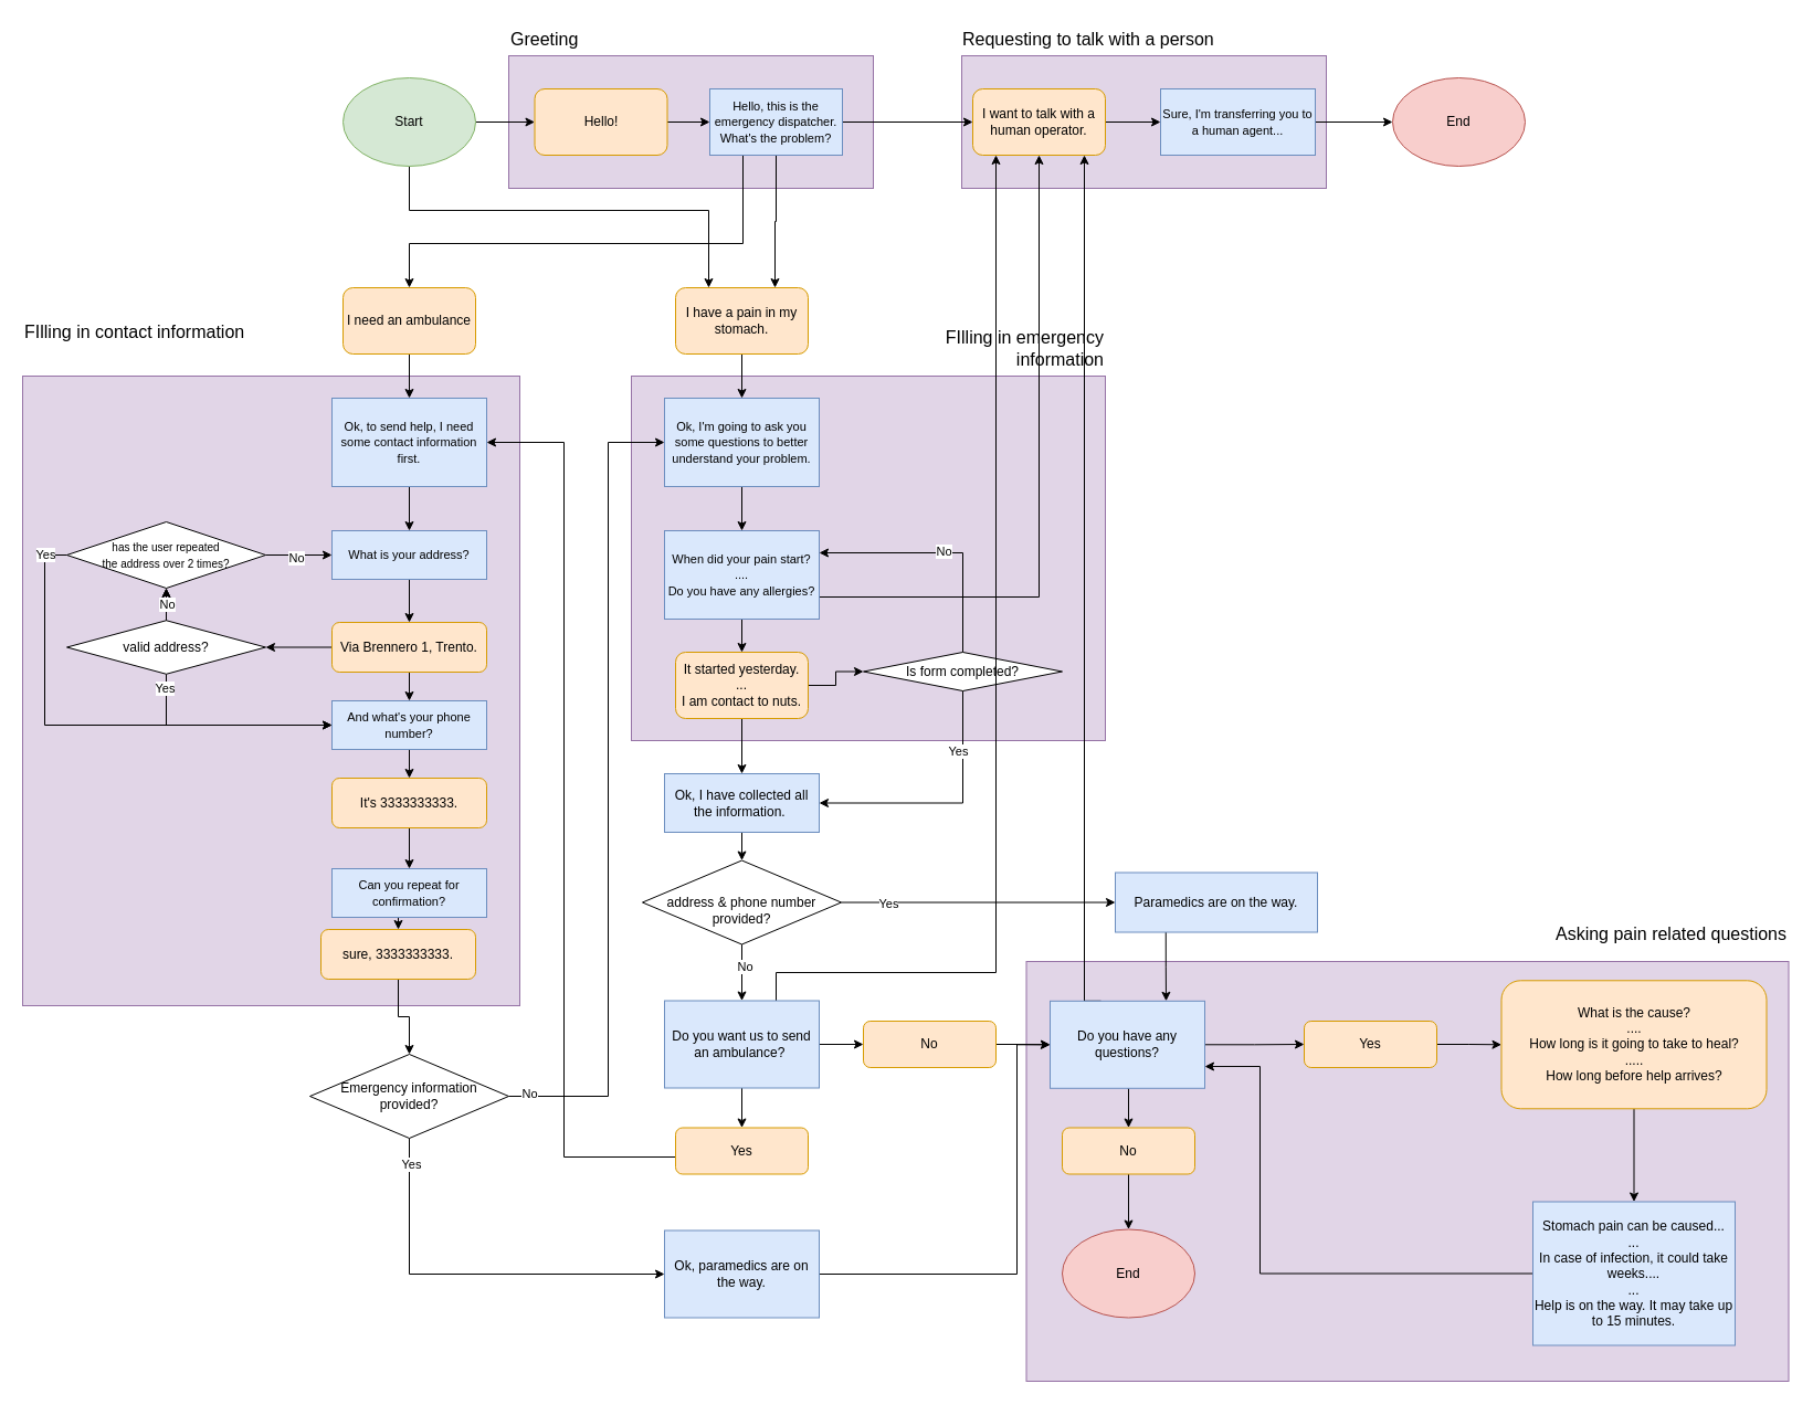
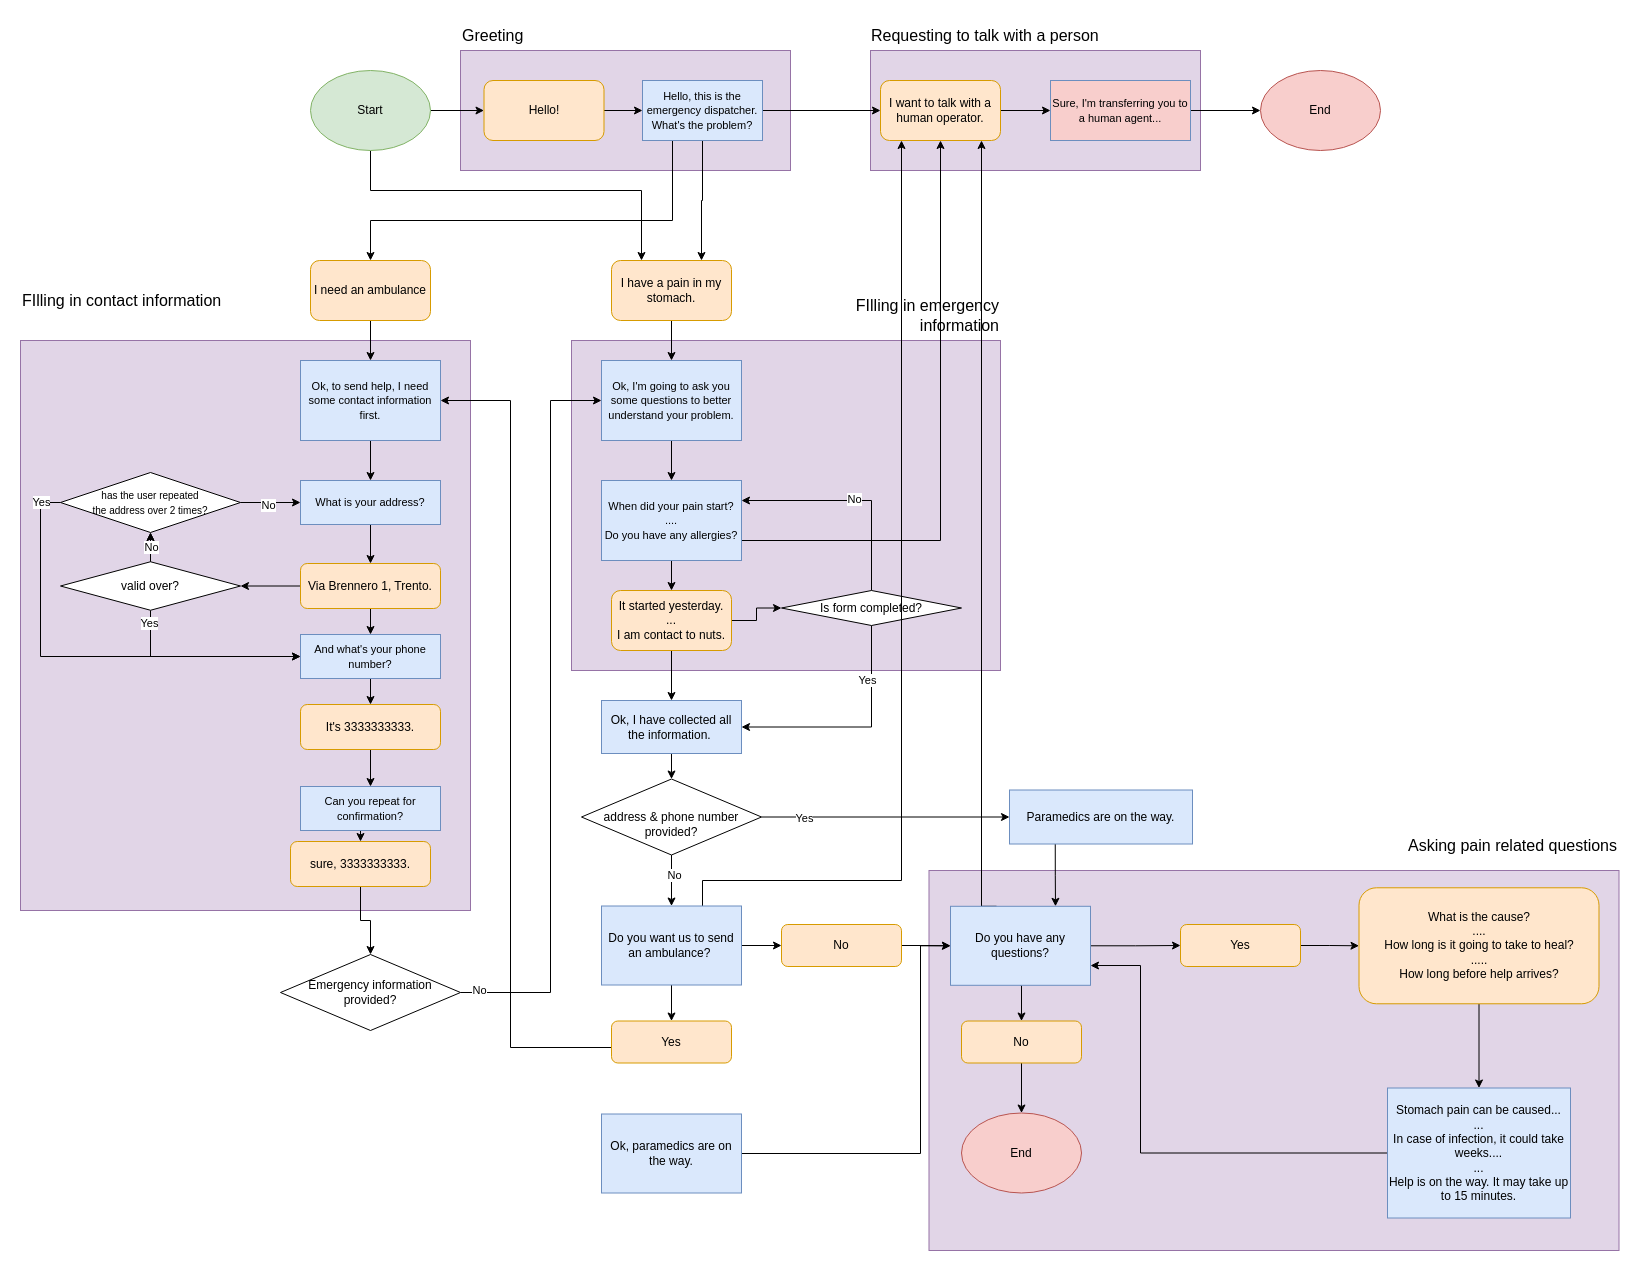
- <mxCell id="103" value="&lt;span style=&quot;font-size: 11px;&quot;&gt;Sure, I'm transferring you to a human agent...&lt;/span&gt;" style="rounded=0;whiteSpace=wrap;html=1;fillColor=#dae8fc;strokeColor=#6c8ebf;" vertex="1" parent="1"><mxGeometry x="1050" y="80" width="140" height="60" as="geometry" /></mxCell>
+ <mxCell id="103" value="&lt;span style=&quot;font-size: 11px;&quot;&gt;Sure, I'm transferring you to a human agent...&lt;/span&gt;" style="rounded=0;whiteSpace=wrap;html=1;fillColor=#f8cecc;strokeColor=#6c8ebf;" vertex="1" parent="1"><mxGeometry x="1050" y="80" width="140" height="60" as="geometry" /></mxCell>
- <mxCell id="45" value="valid address?" style="rhombus;whiteSpace=wrap;html=1;" vertex="1" parent="1"><mxGeometry x="60" y="561.25" width="180" height="48.5" as="geometry" /></mxCell>
+ <mxCell id="45" value="valid over?" style="rhombus;whiteSpace=wrap;html=1;" vertex="1" parent="1"><mxGeometry x="60" y="561.25" width="180" height="48.5" as="geometry" /></mxCell>
- <mxCell id="66" style="edgeStyle=orthogonalEdgeStyle;rounded=0;orthogonalLoop=1;jettySize=auto;html=1;exitX=0.5;exitY=1;exitDx=0;exitDy=0;entryX=0;entryY=0.5;entryDx=0;entryDy=0;" edge="1" parent="1" source="68" target="79"><mxGeometry relative="1" as="geometry" /></mxCell>
- <mxCell id="67" value="Yes" style="edgeLabel;html=1;align=center;verticalAlign=middle;resizable=0;points=[];" vertex="1" connectable="0" parent="66"><mxGeometry x="-0.867" y="1" relative="1" as="geometry"><mxPoint y="-1" as="offset" /></mxGeometry></mxCell>
